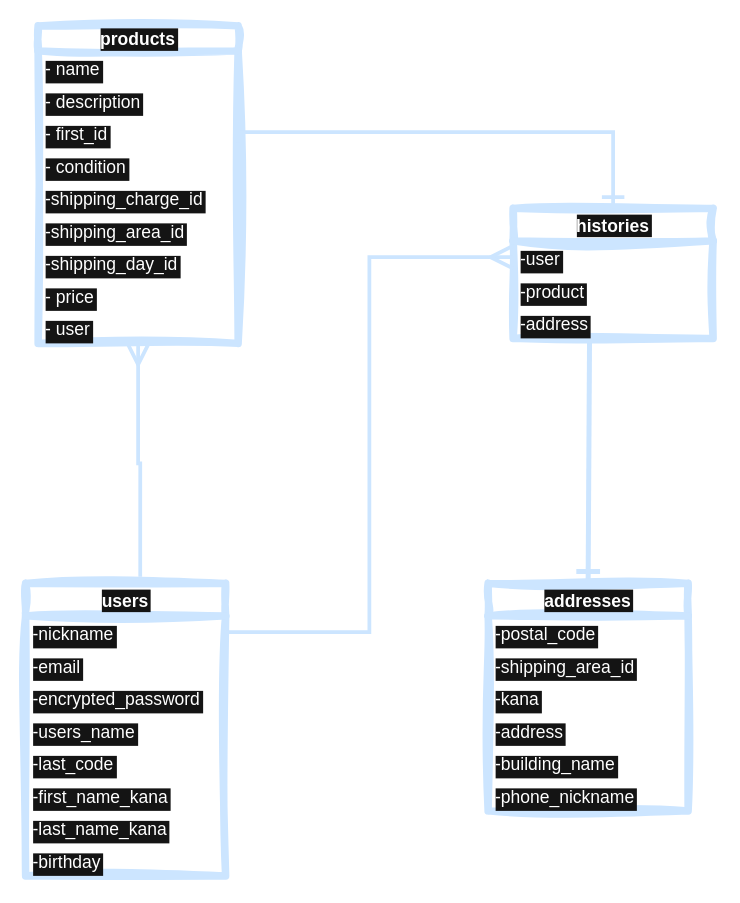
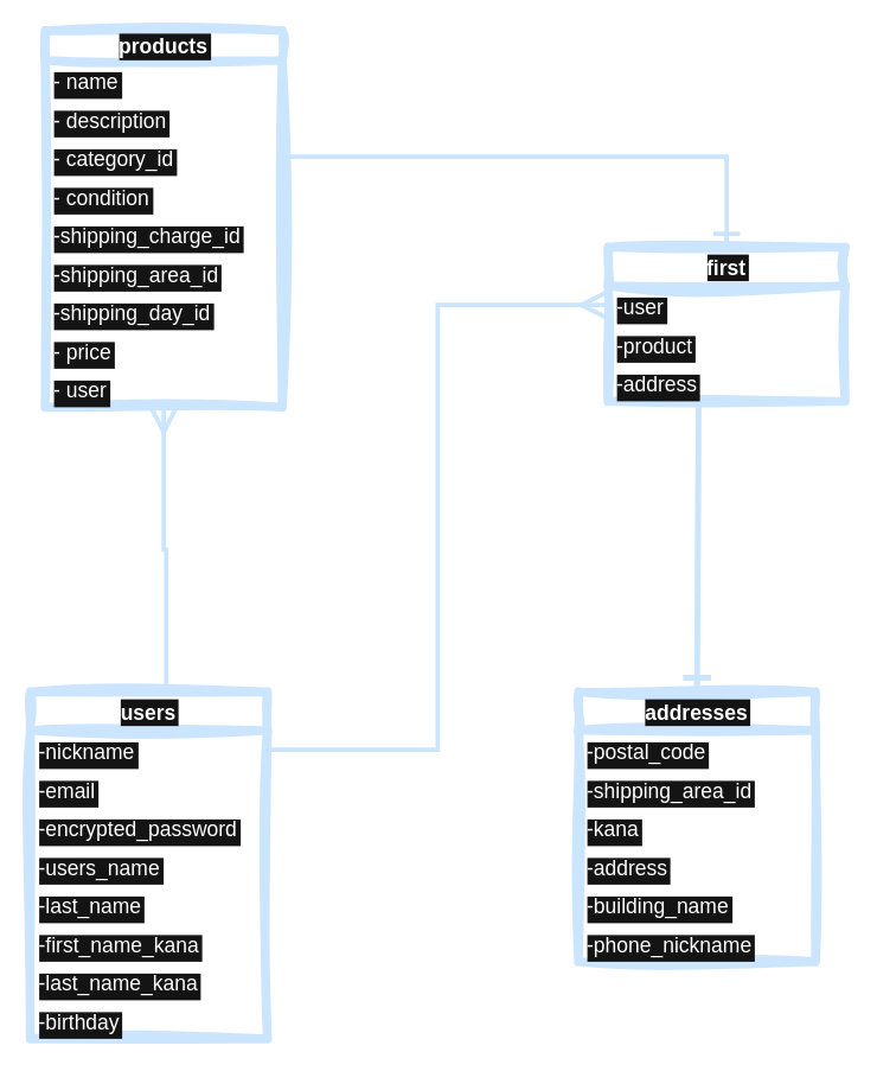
- <mxCell id="24" value="- first_id" style="text;strokeColor=none;fillColor=none;align=left;verticalAlign=top;spacingLeft=4;spacingRight=4;overflow=hidden;rotatable=0;points=[[0,0.5],[1,0.5]];portConstraint=eastwest;shadow=0;labelBackgroundColor=#141414;labelBorderColor=none;sketch=1;hachureGap=4;jiggle=2;curveFitting=1;strokeWidth=6;fontFamily=Helvetica;fontSize=14;fontColor=#FFFFFF;html=0;" parent="21" vertex="1"><mxGeometry y="72" width="160" height="26" as="geometry" /></mxCell>
+ <mxCell id="24" value="- category_id" style="text;strokeColor=none;fillColor=none;align=left;verticalAlign=top;spacingLeft=4;spacingRight=4;overflow=hidden;rotatable=0;points=[[0,0.5],[1,0.5]];portConstraint=eastwest;shadow=0;labelBackgroundColor=#141414;labelBorderColor=none;sketch=1;hachureGap=4;jiggle=2;curveFitting=1;strokeWidth=6;fontFamily=Helvetica;fontSize=14;fontColor=#FFFFFF;html=0;" parent="21" vertex="1"><mxGeometry y="72" width="160" height="26" as="geometry" /></mxCell>
- <mxCell id="31" value="histories" style="swimlane;fontStyle=1;childLayout=stackLayout;horizontal=1;startSize=26;horizontalStack=0;resizeParent=1;resizeParentMax=0;resizeLast=0;collapsible=1;marginBottom=0;shadow=0;labelBackgroundColor=#141414;labelBorderColor=none;sketch=1;hachureGap=4;jiggle=2;curveFitting=1;strokeColor=#CCE5FF;strokeWidth=6;fontFamily=Helvetica;fontSize=14;fontColor=#FFFFFF;fillColor=#FFFFFF;html=0;" parent="3" vertex="1"><mxGeometry x="410" y="166" width="160" height="104" as="geometry" /></mxCell>
+ <mxCell id="31" value="first" style="swimlane;fontStyle=1;childLayout=stackLayout;horizontal=1;startSize=26;horizontalStack=0;resizeParent=1;resizeParentMax=0;resizeLast=0;collapsible=1;marginBottom=0;shadow=0;labelBackgroundColor=#141414;labelBorderColor=none;sketch=1;hachureGap=4;jiggle=2;curveFitting=1;strokeColor=#CCE5FF;strokeWidth=6;fontFamily=Helvetica;fontSize=14;fontColor=#FFFFFF;fillColor=#FFFFFF;html=0;" parent="3" vertex="1"><mxGeometry x="410" y="166" width="160" height="104" as="geometry" /></mxCell>
- <mxCell id="9" value="-last_code" style="text;strokeColor=none;fillColor=none;align=left;verticalAlign=top;spacingLeft=4;spacingRight=4;overflow=hidden;rotatable=0;points=[[0,0.5],[1,0.5]];portConstraint=eastwest;shadow=0;labelBackgroundColor=#141414;labelBorderColor=none;sketch=1;hachureGap=4;jiggle=2;curveFitting=1;strokeWidth=6;fontFamily=Helvetica;fontSize=14;fontColor=#FFFFFF;html=0;" parent="4" vertex="1"><mxGeometry y="130" width="160" height="26" as="geometry" /></mxCell>
+ <mxCell id="9" value="-last_name" style="text;strokeColor=none;fillColor=none;align=left;verticalAlign=top;spacingLeft=4;spacingRight=4;overflow=hidden;rotatable=0;points=[[0,0.5],[1,0.5]];portConstraint=eastwest;shadow=0;labelBackgroundColor=#141414;labelBorderColor=none;sketch=1;hachureGap=4;jiggle=2;curveFitting=1;strokeWidth=6;fontFamily=Helvetica;fontSize=14;fontColor=#FFFFFF;html=0;" parent="4" vertex="1"><mxGeometry y="130" width="160" height="26" as="geometry" /></mxCell>
